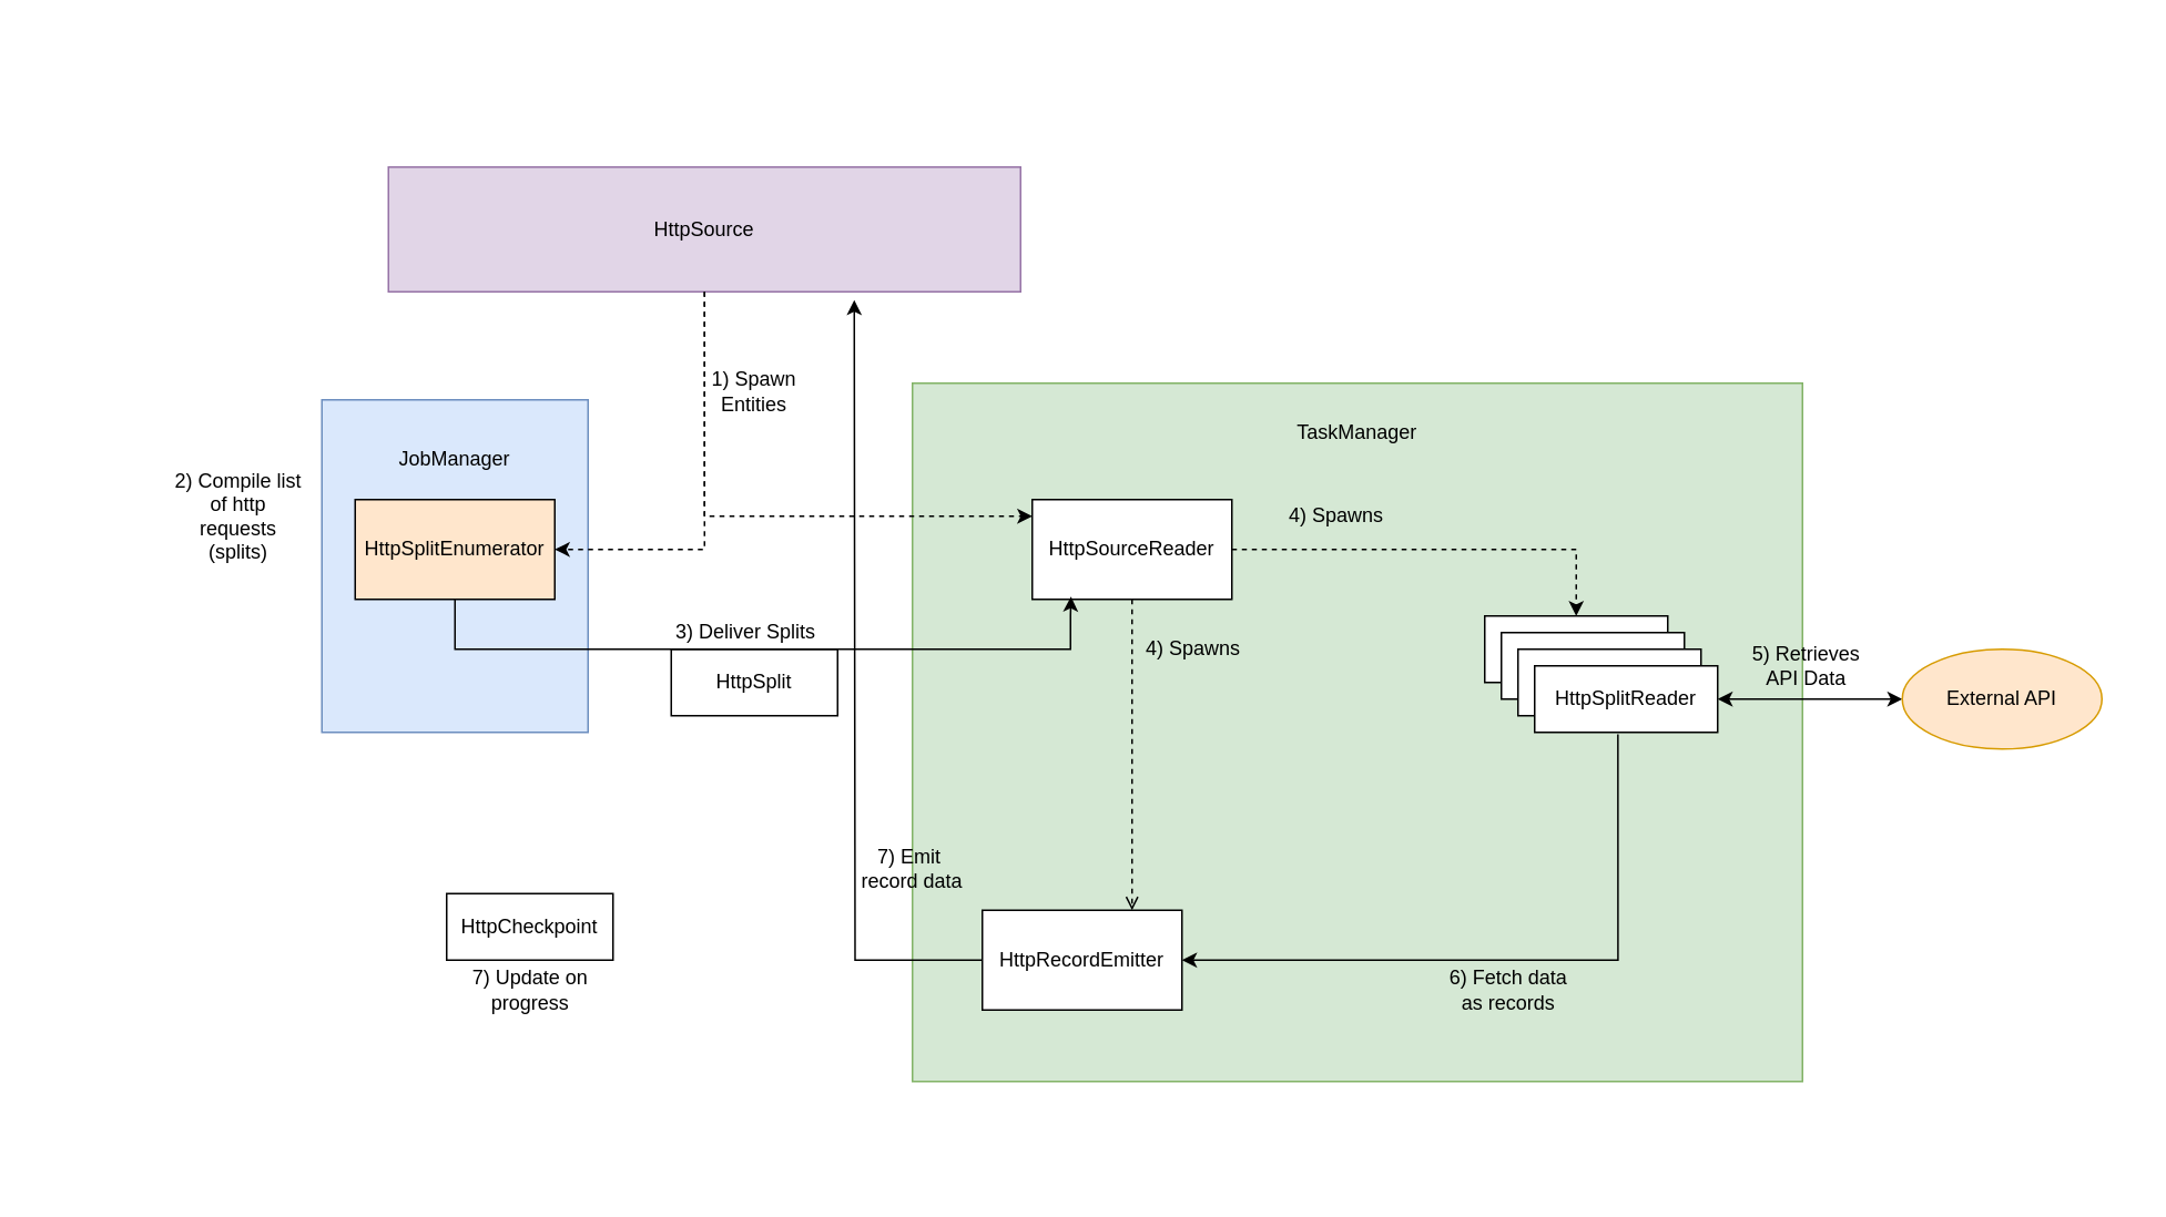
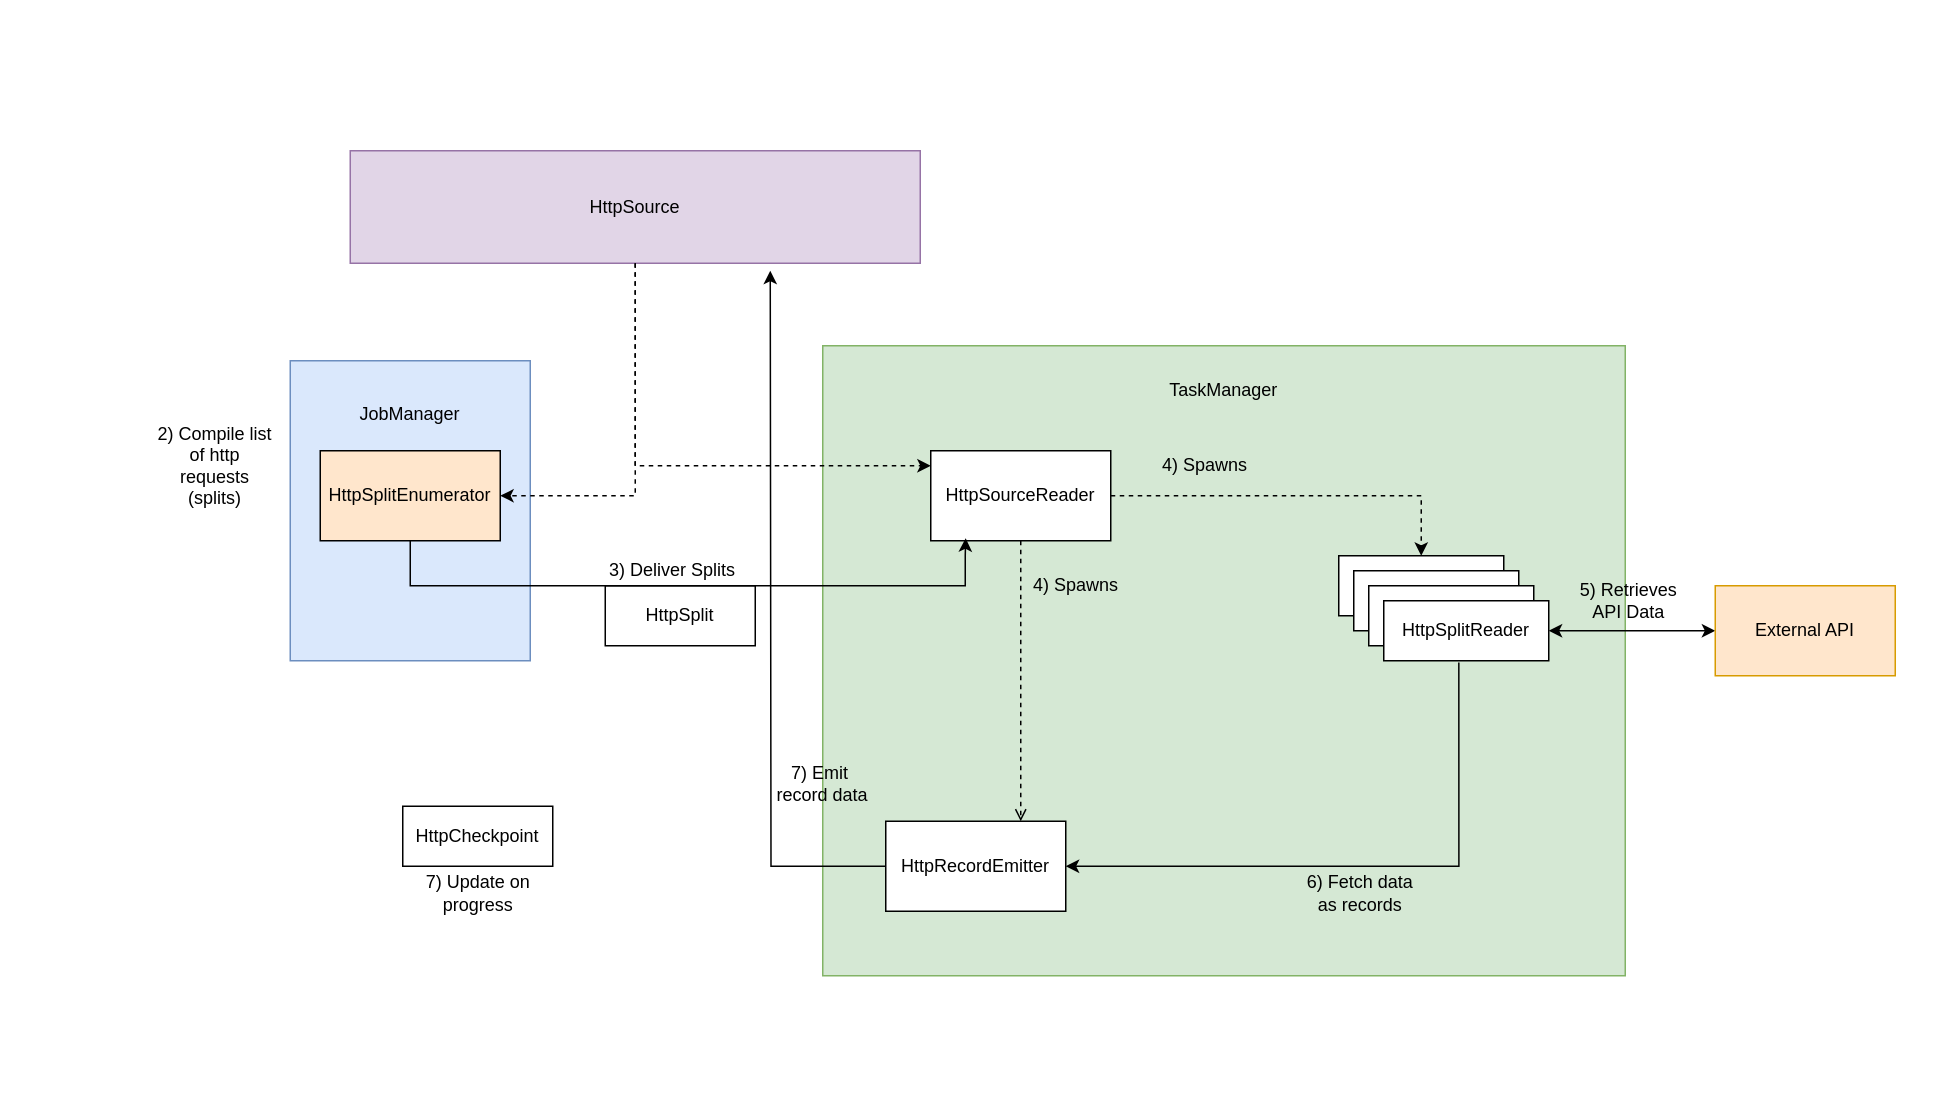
- <mxCell id="19" value="1) Spawn Entities" style="text;html=1;align=center;verticalAlign=middle;whiteSpace=wrap;rounded=0;" vertex="1" parent="1"><mxGeometry x="423" y="220" width="60" height="30" as="geometry" /></mxCell>
- <mxCell id="31" value="External API" style="ellipse;whiteSpace=wrap;html=1;fillColor=#ffe6cc;strokeColor=#d79b00;" vertex="1" parent="1"><mxGeometry x="1143" y="390" width="120" height="60" as="geometry" /></mxCell>
+ <mxCell id="31" value="External API" style="rounded=0;whiteSpace=wrap;html=1;fillColor=#ffe6cc;strokeColor=#d79b00;" vertex="1" parent="1"><mxGeometry x="1143" y="390" width="120" height="60" as="geometry" /></mxCell>
